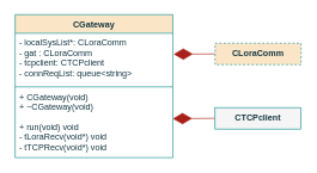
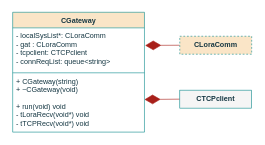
- <mxCell id="5" value="+ CGateway(void)&#10;+ ~CGateway(void)&#10;&#10;+ run(void) void&#10;- tLoraRecv(void*) void&#10;- tTCPRecv(void*) void&#10;" style="text;strokeColor=none;fillColor=none;align=left;verticalAlign=top;spacingLeft=4;spacingRight=4;overflow=hidden;rotatable=0;points=[[0,0.5],[1,0.5]];portConstraint=eastwest;fontColor=#143642;" parent="2" vertex="1"><mxGeometry y="102" width="220" height="98" as="geometry" /></mxCell>
+ <mxCell id="5" value="+ CGateway(string)&#10;+ ~CGateway(void)&#10;&#10;+ run(void) void&#10;- tLoraRecv(void*) void&#10;- tTCPRecv(void*) void&#10;" style="text;strokeColor=none;fillColor=none;align=left;verticalAlign=top;spacingLeft=4;spacingRight=4;overflow=hidden;rotatable=0;points=[[0,0.5],[1,0.5]];portConstraint=eastwest;fontColor=#143642;" parent="2" vertex="1"><mxGeometry y="102" width="220" height="98" as="geometry" /></mxCell>
